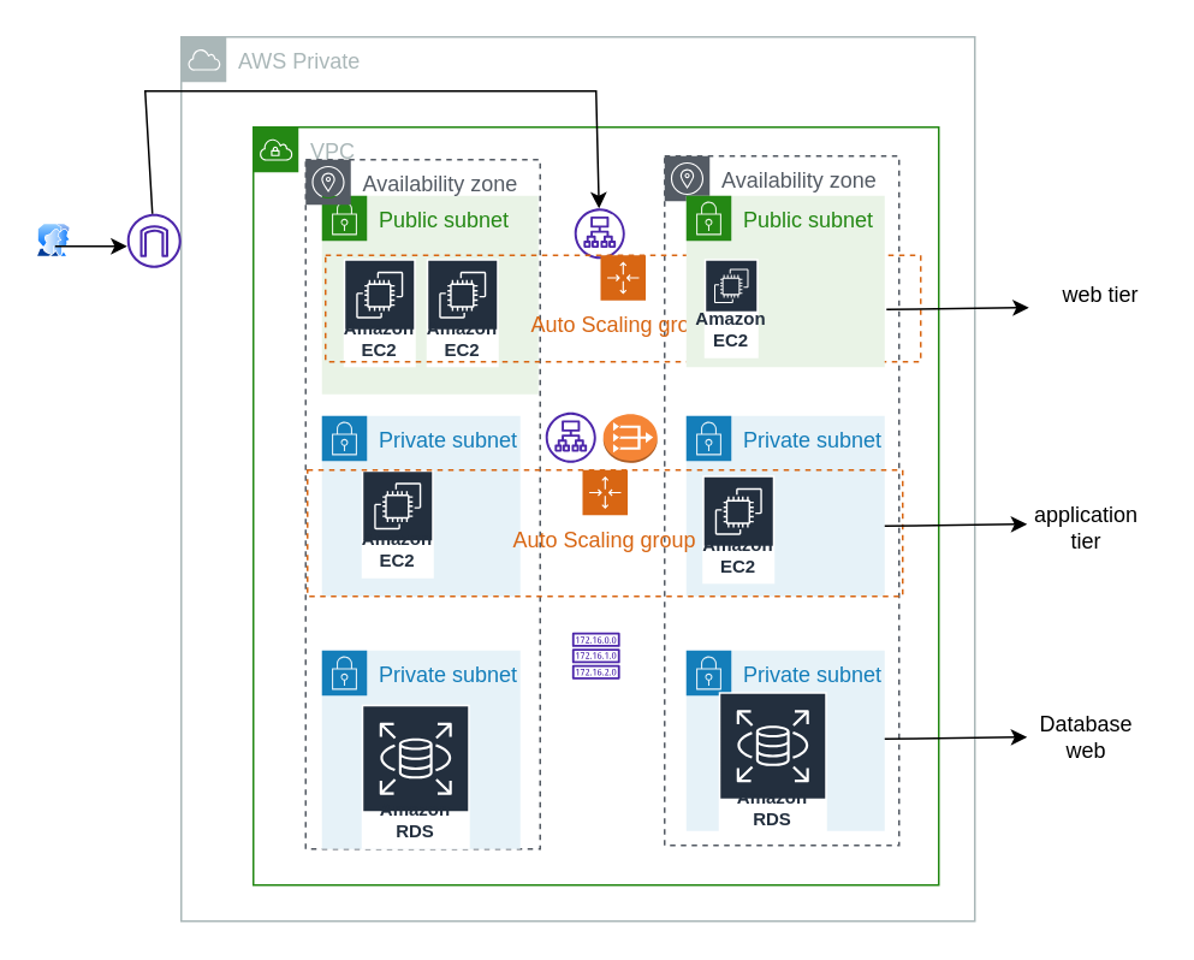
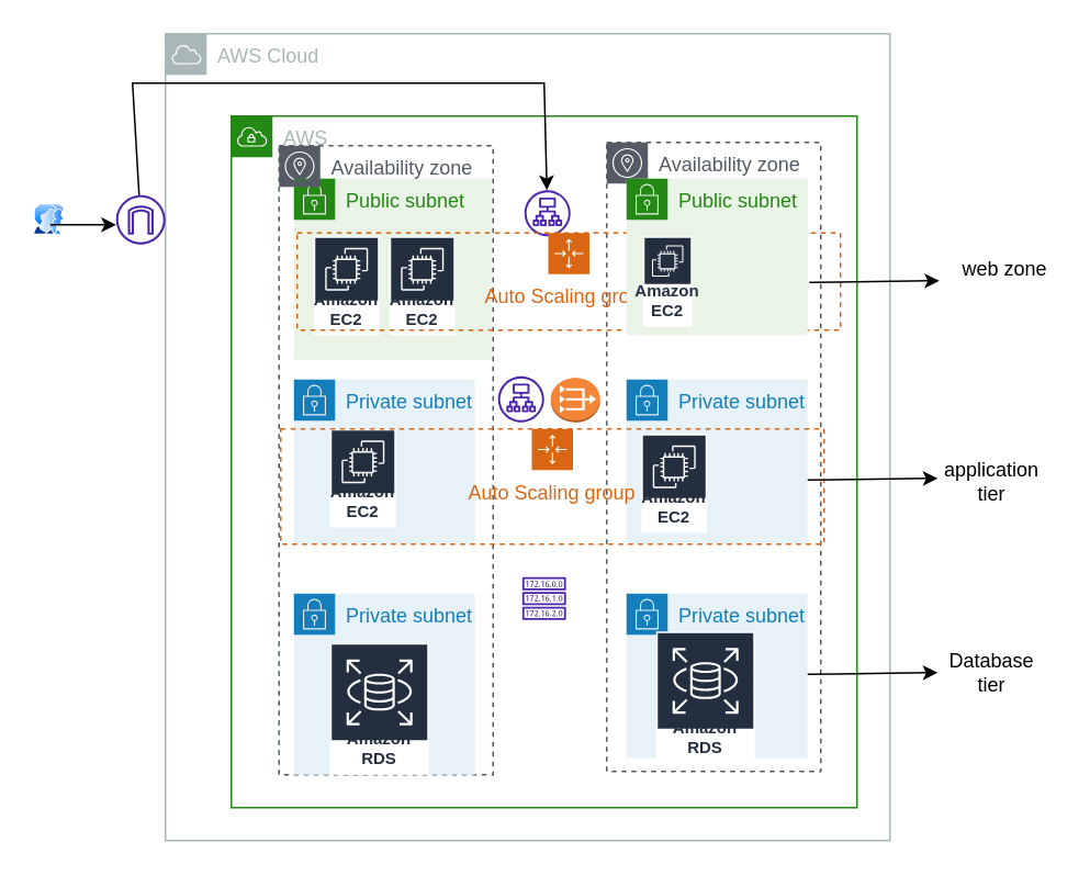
- <mxCell id="6" value="AWS Private" style="sketch=0;outlineConnect=0;gradientColor=none;html=1;whiteSpace=wrap;fontSize=12;fontStyle=0;shape=mxgraph.aws4.group;grIcon=mxgraph.aws4.group_aws_cloud;strokeColor=#AAB7B8;fillColor=none;verticalAlign=top;align=left;spacingLeft=30;fontColor=#AAB7B8;dashed=0;" vertex="1" parent="1"><mxGeometry x="100" y="20" width="440" height="490" as="geometry" /></mxCell>
+ <mxCell id="6" value="AWS Cloud" style="sketch=0;outlineConnect=0;gradientColor=none;html=1;whiteSpace=wrap;fontSize=12;fontStyle=0;shape=mxgraph.aws4.group;grIcon=mxgraph.aws4.group_aws_cloud;strokeColor=#AAB7B8;fillColor=none;verticalAlign=top;align=left;spacingLeft=30;fontColor=#AAB7B8;dashed=0;" vertex="1" parent="1"><mxGeometry x="100" y="20" width="440" height="490" as="geometry" /></mxCell>
- <mxCell id="7" value="VPC" style="points=[[0,0],[0.25,0],[0.5,0],[0.75,0],[1,0],[1,0.25],[1,0.5],[1,0.75],[1,1],[0.75,1],[0.5,1],[0.25,1],[0,1],[0,0.75],[0,0.5],[0,0.25]];outlineConnect=0;gradientColor=none;html=1;whiteSpace=wrap;fontSize=12;fontStyle=0;container=1;pointerEvents=0;collapsible=0;recursiveResize=0;shape=mxgraph.aws4.group;grIcon=mxgraph.aws4.group_vpc;strokeColor=#248814;fillColor=none;verticalAlign=top;align=left;spacingLeft=30;fontColor=#AAB7B8;dashed=0;" vertex="1" parent="1"><mxGeometry x="140" y="70" width="380" height="420" as="geometry" /></mxCell>
+ <mxCell id="7" value="AWS" style="points=[[0,0],[0.25,0],[0.5,0],[0.75,0],[1,0],[1,0.25],[1,0.5],[1,0.75],[1,1],[0.75,1],[0.5,1],[0.25,1],[0,1],[0,0.75],[0,0.5],[0,0.25]];outlineConnect=0;gradientColor=none;html=1;whiteSpace=wrap;fontSize=12;fontStyle=0;container=1;pointerEvents=0;collapsible=0;recursiveResize=0;shape=mxgraph.aws4.group;grIcon=mxgraph.aws4.group_vpc;strokeColor=#248814;fillColor=none;verticalAlign=top;align=left;spacingLeft=30;fontColor=#AAB7B8;dashed=0;" vertex="1" parent="1"><mxGeometry x="140" y="70" width="380" height="420" as="geometry" /></mxCell>
- <mxCell id="28" value="web tier" style="text;html=1;strokeColor=none;fillColor=none;align=center;verticalAlign=middle;whiteSpace=wrap;rounded=0;" vertex="1" parent="1"><mxGeometry x="580" y="148" width="60" height="30" as="geometry" /></mxCell>
+ <mxCell id="28" value="web zone" style="text;html=1;strokeColor=none;fillColor=none;align=center;verticalAlign=middle;whiteSpace=wrap;rounded=0;" vertex="1" parent="1"><mxGeometry x="580" y="148" width="60" height="30" as="geometry" /></mxCell>
- <mxCell id="32" value="Database web" style="text;html=1;strokeColor=none;fillColor=none;align=center;verticalAlign=middle;whiteSpace=wrap;rounded=0;" vertex="1" parent="1"><mxGeometry x="572" y="393" width="60" height="30" as="geometry" /></mxCell>
+ <mxCell id="32" value="Database tier" style="text;html=1;strokeColor=none;fillColor=none;align=center;verticalAlign=middle;whiteSpace=wrap;rounded=0;" vertex="1" parent="1"><mxGeometry x="572" y="393" width="60" height="30" as="geometry" /></mxCell>
